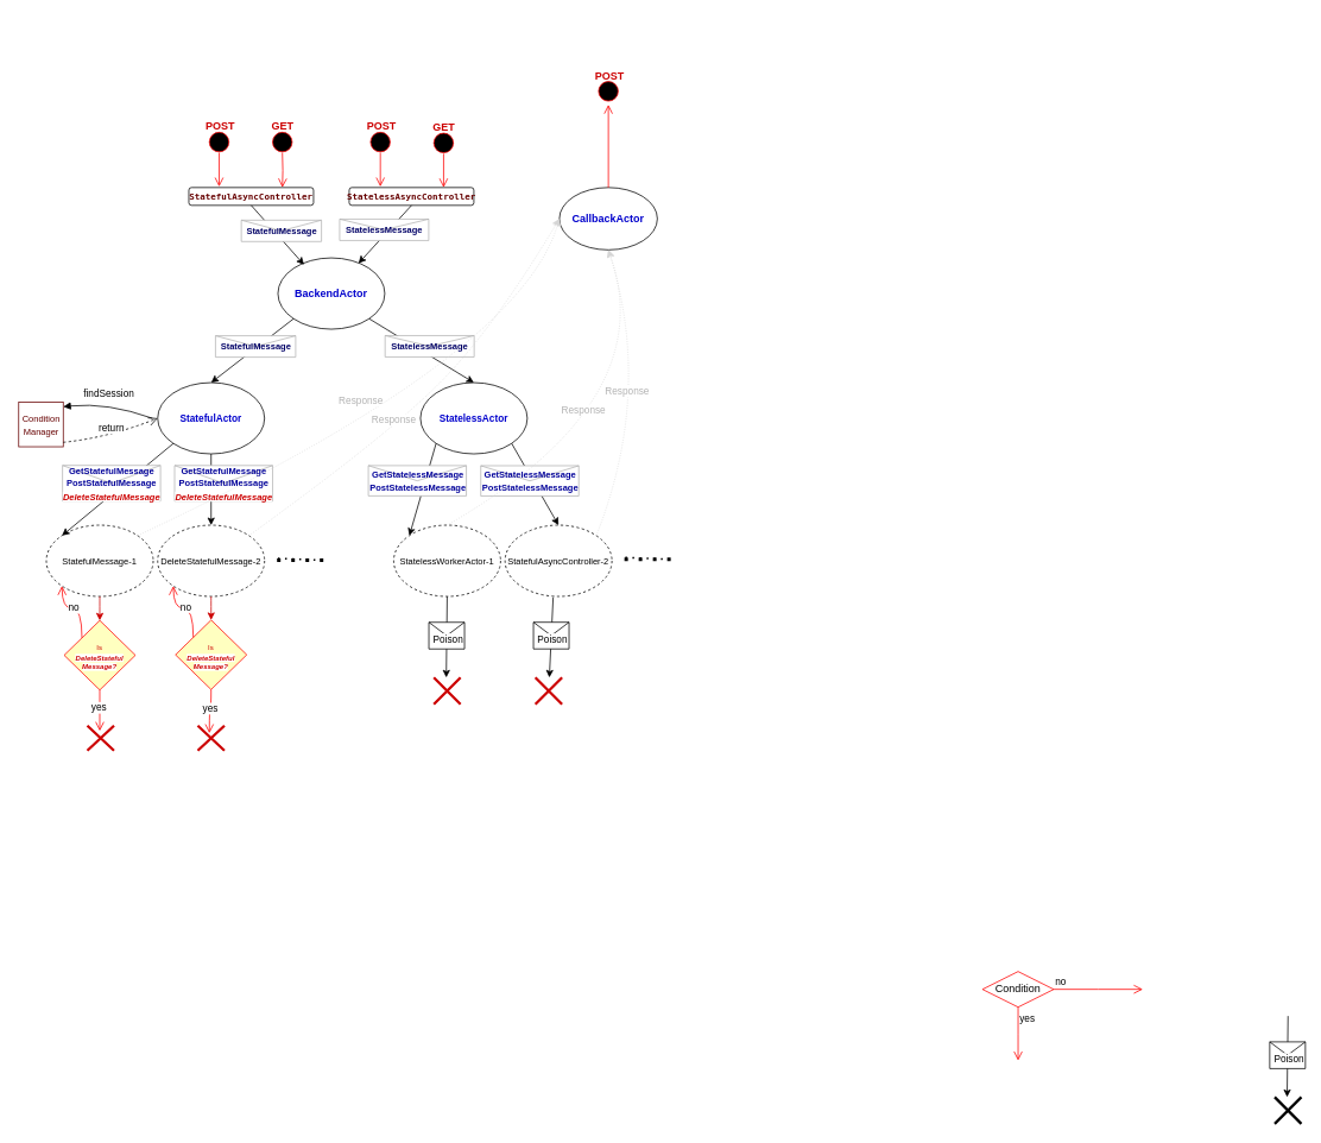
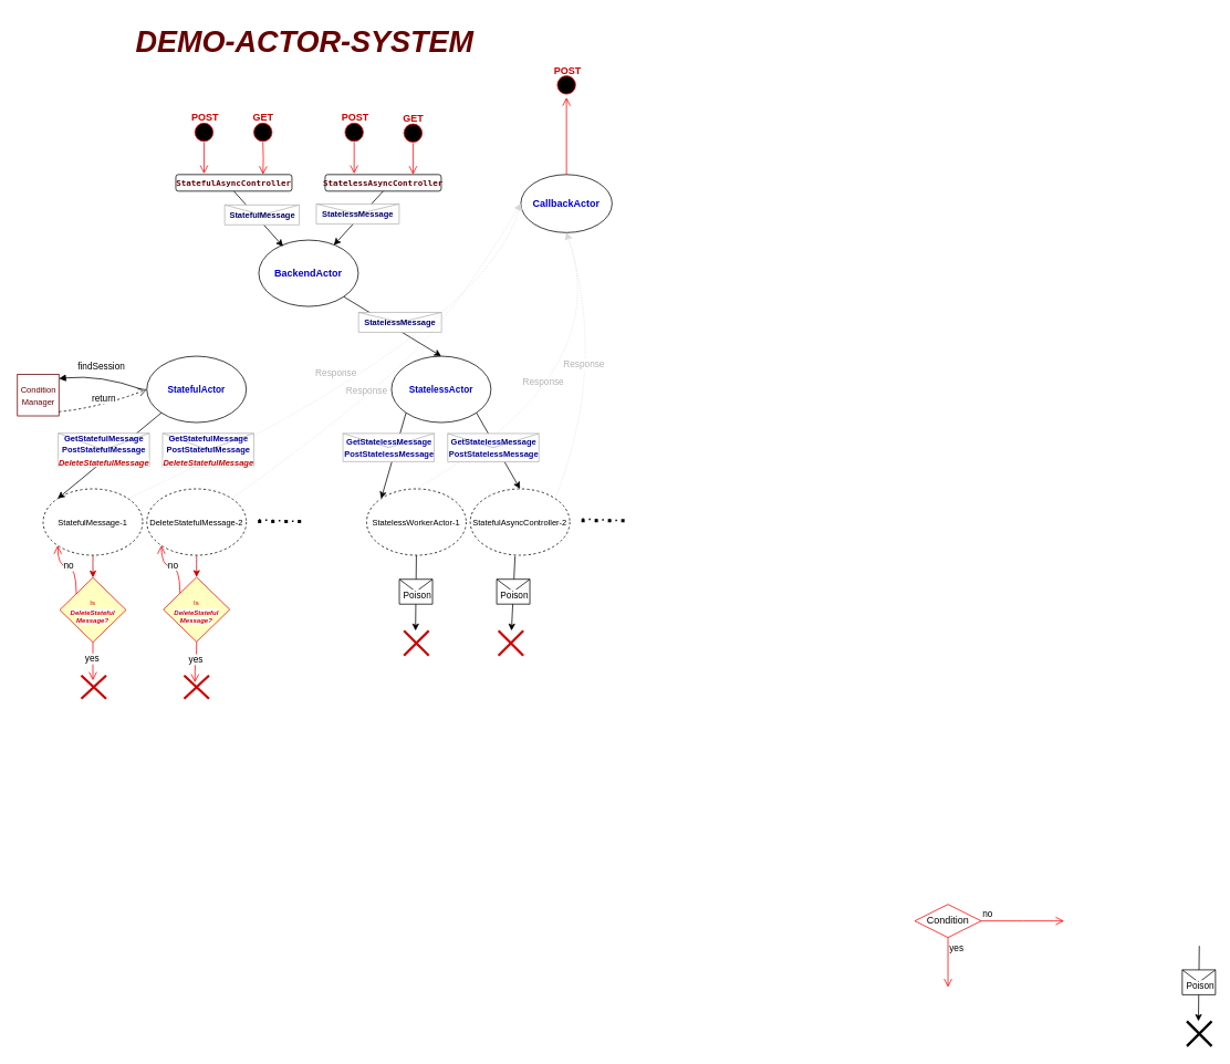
+ <mxCell id="45" value="&lt;font size=&quot;1&quot; color=&quot;#660000&quot; style=&quot;&quot;&gt;&lt;b style=&quot;&quot;&gt;&lt;i style=&quot;font-size: 36px;&quot;&gt;DEMO-ACTOR-SYSTEM&lt;/i&gt;&lt;/b&gt;&lt;/font&gt;" style="text;html=1;align=center;verticalAlign=middle;resizable=0;points=[];autosize=1;strokeColor=none;fillColor=none;" parent="1" vertex="1"><mxGeometry x="151" y="20" width="430" height="60" as="geometry" /></mxCell>
- <mxCell id="18" value="" style="endArrow=classic;html=1;rounded=0;exitX=0;exitY=1;exitDx=0;exitDy=0;entryX=0.5;entryY=0;entryDx=0;entryDy=0;" parent="1" source="6" target="7" edge="1"><mxGeometry relative="1" as="geometry"><mxPoint x="176" y="341" as="sourcePoint" /><mxPoint x="235" y="408" as="targetPoint" /></mxGeometry></mxCell>
- <mxCell id="19" value="&lt;b&gt;&lt;font color=&quot;#000066&quot; style=&quot;font-size: 10px;&quot;&gt;StatefulMessage&lt;/font&gt;&lt;/b&gt;" style="shape=message;html=1;outlineConnect=0;strokeColor=#B3B3B3;" parent="18" vertex="1"><mxGeometry width="90" height="24" relative="1" as="geometry"><mxPoint x="-41" y="-17" as="offset" /></mxGeometry></mxCell>
- <mxCell id="27" value="" style="endArrow=classic;html=1;rounded=0;exitX=0.5;exitY=1;exitDx=0;exitDy=0;entryX=0.5;entryY=0;entryDx=0;entryDy=0;" parent="1" source="7" target="9" edge="1"><mxGeometry relative="1" as="geometry"><mxPoint x="204" y="507" as="sourcePoint" /><mxPoint x="121" y="599" as="targetPoint" /></mxGeometry></mxCell>
